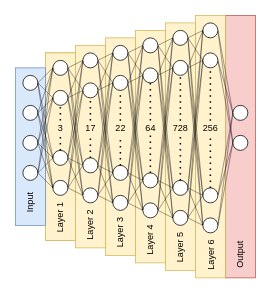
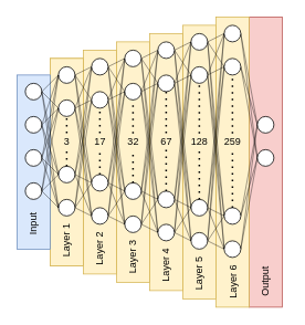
- <mxCell id="126" value="22" style="text;html=1;align=center;verticalAlign=middle;resizable=0;points=[];autosize=1;strokeColor=none;fillColor=none;container=0;" vertex="1" parent="121"><mxGeometry y="100.36" width="30" height="20" as="geometry" /></mxCell>
+ <mxCell id="126" value="32" style="text;html=1;align=center;verticalAlign=middle;resizable=0;points=[];autosize=1;strokeColor=none;fillColor=none;container=0;" vertex="1" parent="121"><mxGeometry y="100.36" width="30" height="20" as="geometry" /></mxCell>
- <mxCell id="134" value="64" style="text;html=1;align=center;verticalAlign=middle;resizable=0;points=[];autosize=1;strokeColor=none;fillColor=none;container=0;" vertex="1" parent="129"><mxGeometry y="110" width="30" height="20" as="geometry" /></mxCell>
+ <mxCell id="134" value="67" style="text;html=1;align=center;verticalAlign=middle;resizable=0;points=[];autosize=1;strokeColor=none;fillColor=none;container=0;" vertex="1" parent="129"><mxGeometry y="110" width="30" height="20" as="geometry" /></mxCell>
- <mxCell id="142" value="728" style="text;html=1;align=center;verticalAlign=middle;resizable=0;points=[];autosize=1;strokeColor=none;fillColor=none;container=0;" vertex="1" parent="137"><mxGeometry y="120.36" width="40" height="20" as="geometry" /></mxCell>
+ <mxCell id="142" value="128" style="text;html=1;align=center;verticalAlign=middle;resizable=0;points=[];autosize=1;strokeColor=none;fillColor=none;container=0;" vertex="1" parent="137"><mxGeometry y="120.36" width="40" height="20" as="geometry" /></mxCell>
- <mxCell id="150" value="256" style="text;html=1;align=center;verticalAlign=middle;resizable=0;points=[];autosize=1;strokeColor=none;fillColor=none;container=0;" vertex="1" parent="145"><mxGeometry y="130.36" width="40" height="20" as="geometry" /></mxCell>
+ <mxCell id="150" value="259" style="text;html=1;align=center;verticalAlign=middle;resizable=0;points=[];autosize=1;strokeColor=none;fillColor=none;container=0;" vertex="1" parent="145"><mxGeometry y="130.36" width="40" height="20" as="geometry" /></mxCell>
